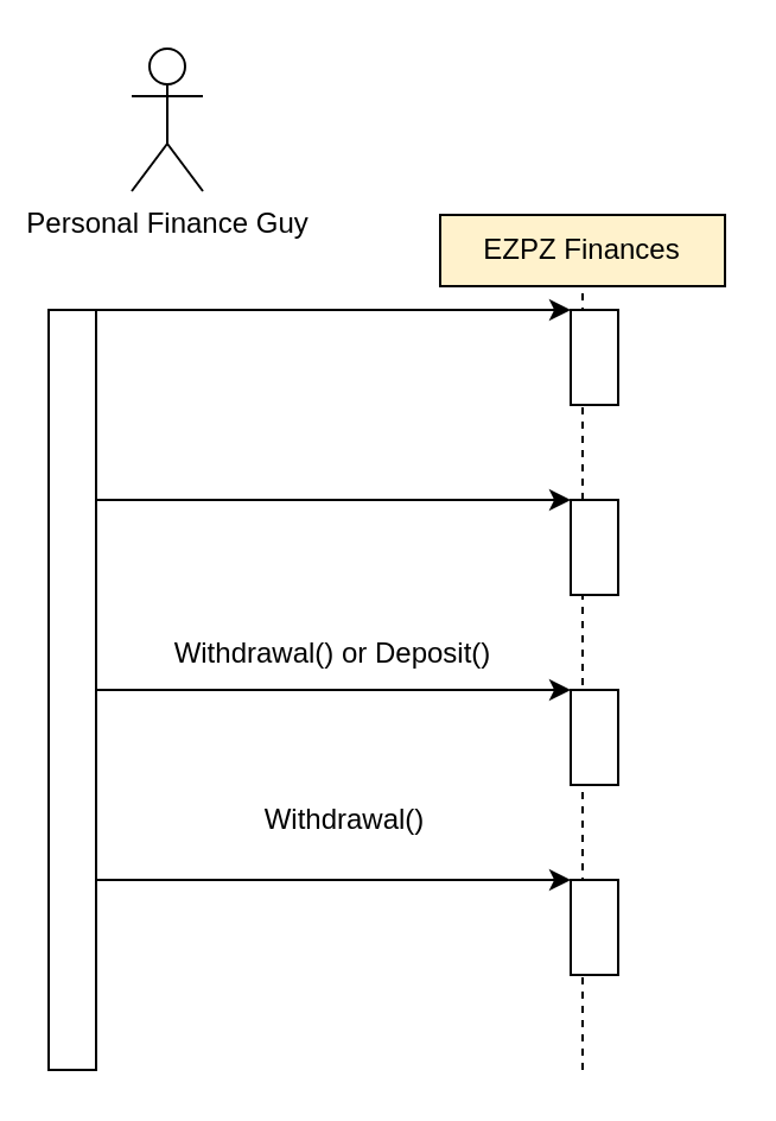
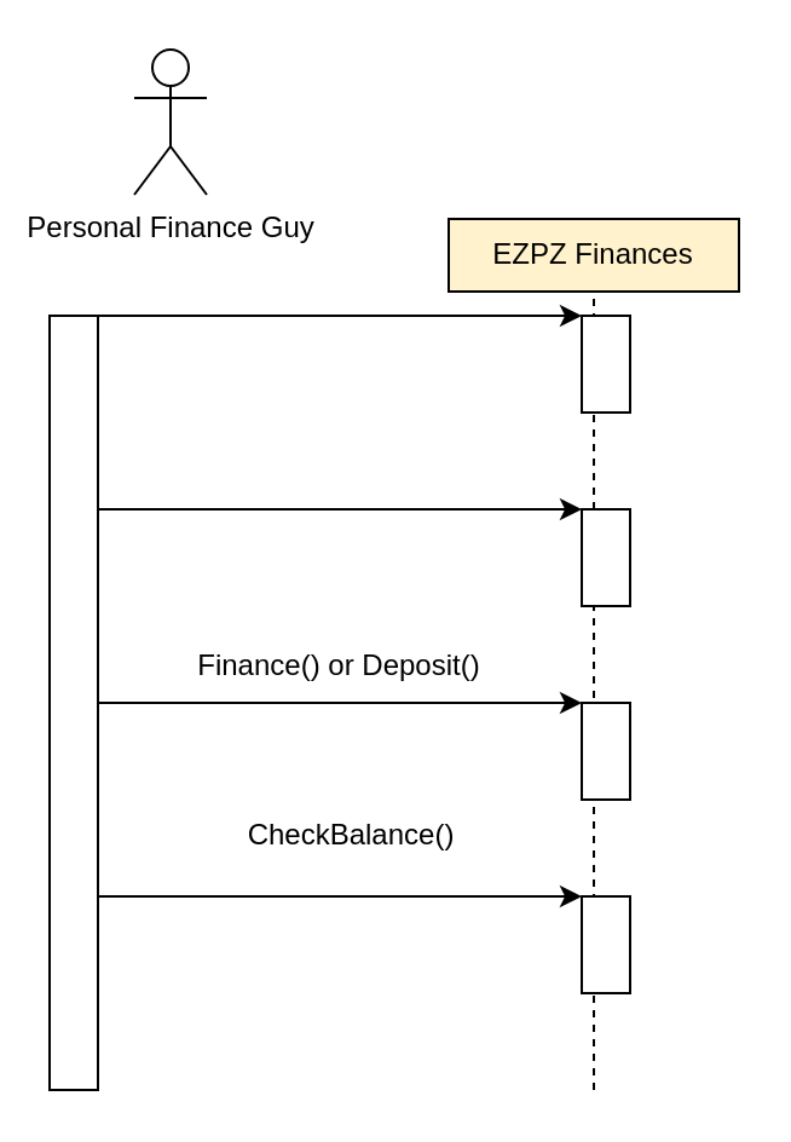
- <mxCell id="9" value="Withdrawal() or Deposit()" style="text;html=1;strokeColor=none;fillColor=none;align=center;verticalAlign=middle;whiteSpace=wrap;rounded=0;" vertex="1" parent="1"><mxGeometry x="50" y="260" width="180" height="30" as="geometry" /></mxCell>
+ <mxCell id="9" value="Finance() or Deposit()" style="text;html=1;strokeColor=none;fillColor=none;align=center;verticalAlign=middle;whiteSpace=wrap;rounded=0;" vertex="1" parent="1"><mxGeometry x="50" y="260" width="180" height="30" as="geometry" /></mxCell>
- <mxCell id="11" value="Withdrawal()" style="text;html=1;strokeColor=none;fillColor=none;align=center;verticalAlign=middle;whiteSpace=wrap;rounded=0;" vertex="1" parent="1"><mxGeometry x="50" y="330" width="190" height="30" as="geometry" /></mxCell>
+ <mxCell id="11" value="CheckBalance()" style="text;html=1;strokeColor=none;fillColor=none;align=center;verticalAlign=middle;whiteSpace=wrap;rounded=0;" vertex="1" parent="1"><mxGeometry x="50" y="330" width="190" height="30" as="geometry" /></mxCell>
